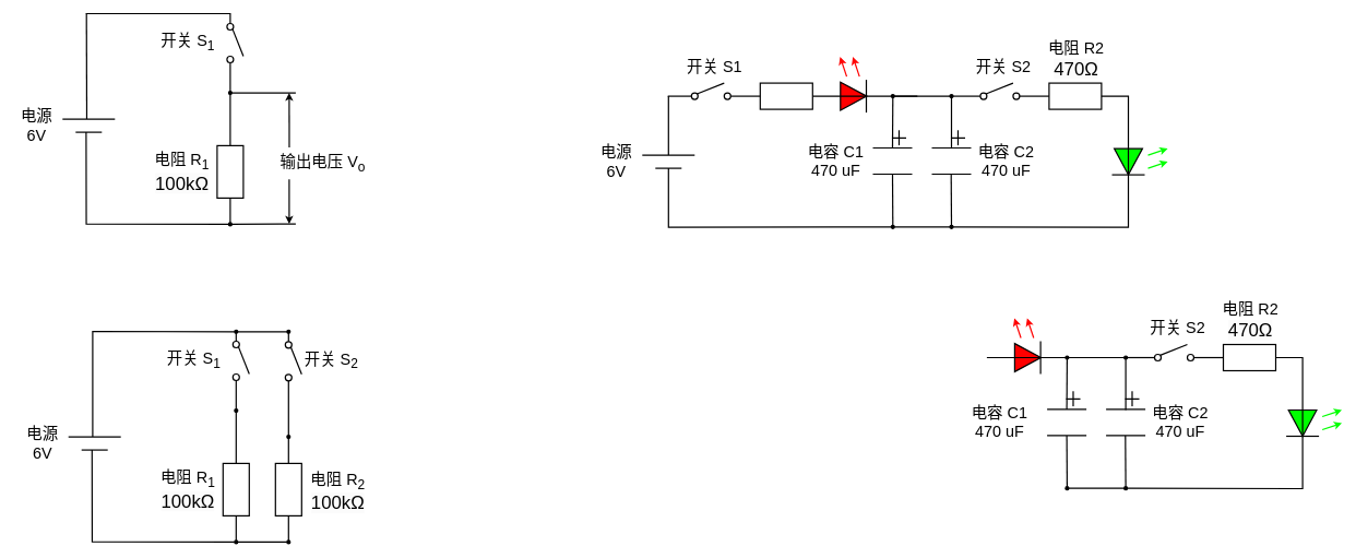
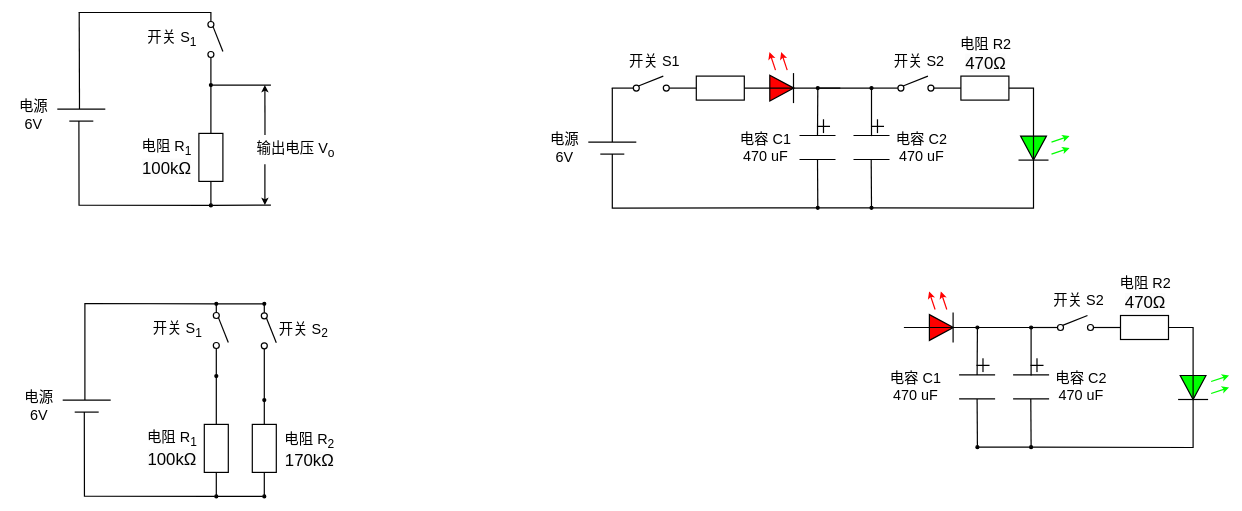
- <mxCell id="147" value="&lt;font style=&quot;font-size: 24px;&quot;&gt;电阻 R&lt;sub&gt;2&lt;/sub&gt;&lt;br&gt;&lt;span style=&quot;font-size: 28px; background-color: rgb(251, 251, 251);&quot;&gt;100kΩ&lt;/span&gt;&lt;/font&gt;" style="text;html=1;align=center;verticalAlign=middle;resizable=0;points=[];autosize=1;strokeColor=none;fillColor=none;" vertex="1" parent="1"><mxGeometry x="460" y="711" width="110" height="80" as="geometry" /></mxCell>
+ <mxCell id="147" value="&lt;font style=&quot;font-size: 24px;&quot;&gt;电阻 R&lt;sub&gt;2&lt;/sub&gt;&lt;br&gt;&lt;span style=&quot;font-size: 28px; background-color: rgb(251, 251, 251);&quot;&gt;170kΩ&lt;/span&gt;&lt;/font&gt;" style="text;html=1;align=center;verticalAlign=middle;resizable=0;points=[];autosize=1;strokeColor=none;fillColor=none;" vertex="1" parent="1"><mxGeometry x="460" y="711" width="110" height="80" as="geometry" /></mxCell>
